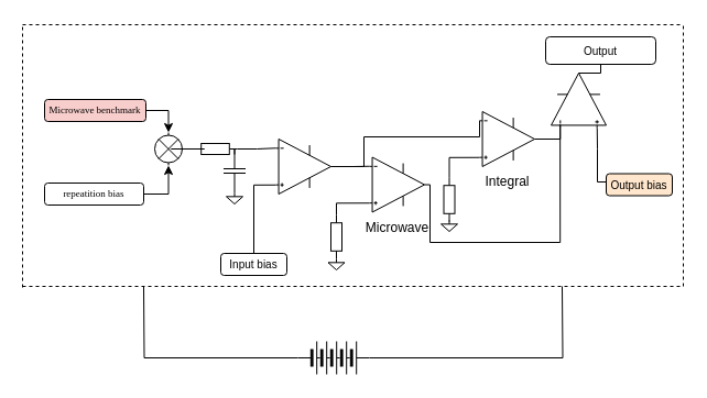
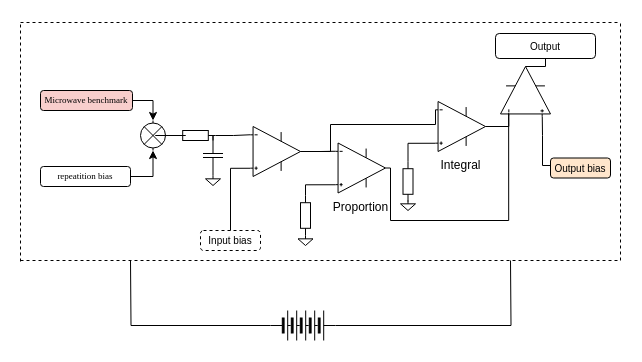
- <mxCell id="13" value="Microwave" style="verticalLabelPosition=bottom;shadow=0;dashed=0;align=center;html=1;verticalAlign=top;shape=mxgraph.electrical.abstract.operational_amp_1;" vertex="1" parent="1"><mxGeometry x="335" y="142.5" width="50" height="50" as="geometry" /></mxCell>
+ <mxCell id="13" value="Proportion" style="verticalLabelPosition=bottom;shadow=0;dashed=0;align=center;html=1;verticalAlign=top;shape=mxgraph.electrical.abstract.operational_amp_1;" vertex="1" parent="1"><mxGeometry x="335" y="142.5" width="50" height="50" as="geometry" /></mxCell>
- <mxCell id="12" value="&lt;font style=&quot;font-size: 10px&quot;&gt;Input bias&lt;/font&gt;" style="rounded=1;whiteSpace=wrap;html=1;fontSize=6;" vertex="1" parent="1"><mxGeometry x="200" y="230" width="60" height="20" as="geometry" /></mxCell>
+ <mxCell id="12" value="&lt;font style=&quot;font-size: 10px&quot;&gt;Input bias&lt;/font&gt;" style="rounded=1;whiteSpace=wrap;html=1;fontSize=6;dashed=1;" vertex="1" parent="1"><mxGeometry x="200" y="230" width="60" height="20" as="geometry" /></mxCell>
